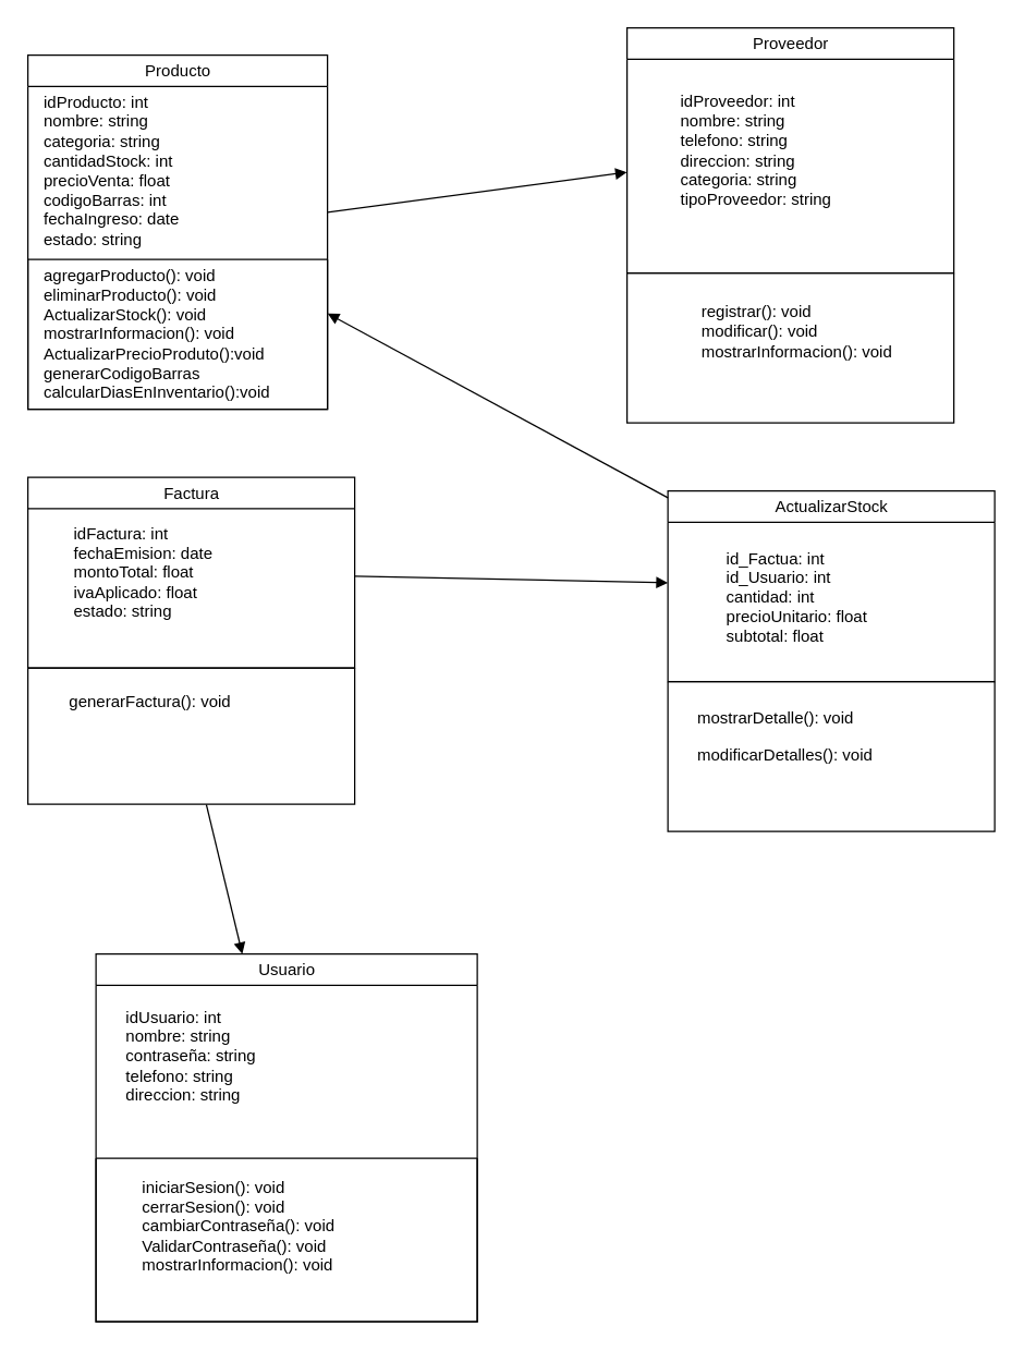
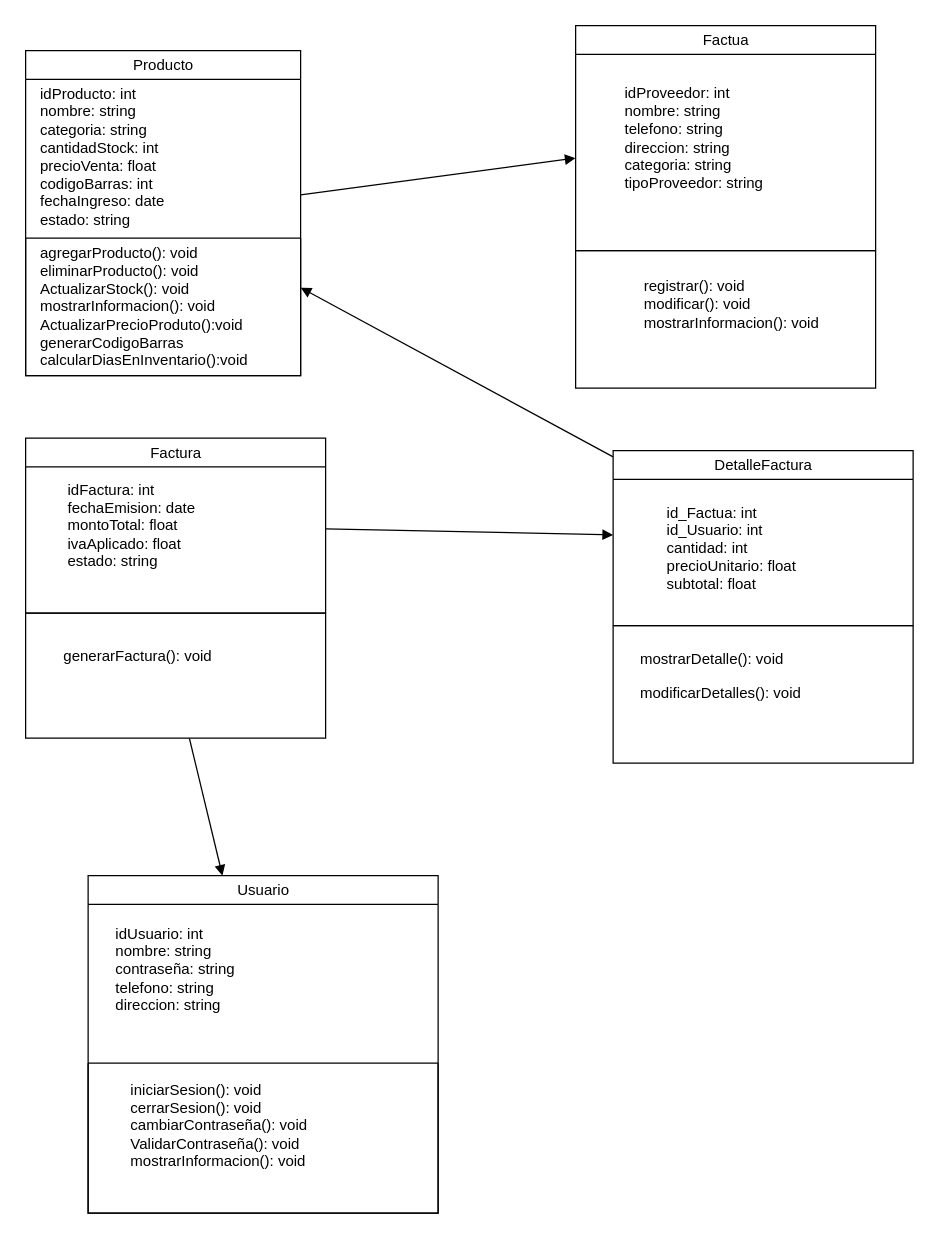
- <mxCell id="6" value="&lt;span style=&quot;font-weight: normal;&quot;&gt;Proveedor&lt;/span&gt;" style="swimlane;html=1;" parent="1" vertex="1"><mxGeometry x="460" y="20" width="240" height="180" as="geometry" /></mxCell>
+ <mxCell id="6" value="&lt;span style=&quot;font-weight: normal;&quot;&gt;Factua&lt;/span&gt;" style="swimlane;html=1;" parent="1" vertex="1"><mxGeometry x="460" y="20" width="240" height="180" as="geometry" /></mxCell>
- <mxCell id="10" value="&lt;span style=&quot;font-weight: normal;&quot;&gt;ActualizarStock&lt;/span&gt;" style="swimlane;html=1;" parent="1" vertex="1"><mxGeometry x="490" y="360" width="240" height="140" as="geometry" /></mxCell>
+ <mxCell id="10" value="&lt;span style=&quot;font-weight: normal;&quot;&gt;DetalleFactura&lt;/span&gt;" style="swimlane;html=1;" parent="1" vertex="1"><mxGeometry x="490" y="360" width="240" height="140" as="geometry" /></mxCell>
- <mxCell id="21" value="&lt;p class=&quot;MsoNormal&quot;&gt;&lt;span style=&quot;font-size: 9pt; line-height: 107%; font-family: Helvetica, sans-serif; background-image: initial; background-position: initial; background-size: initial; background-repeat: initial; background-attachment: initial; background-origin: initial; background-clip: initial;&quot;&gt;generarFactura(): void&lt;/span&gt;&lt;/p&gt;" style="text;html=1;align=center;verticalAlign=middle;whiteSpace=wrap;rounded=0;" vertex="1" parent="20"><mxGeometry x="20" y="10" width="140" height="30" as="geometry" /></mxCell>
+ <mxCell id="21" value="&lt;p class=&quot;MsoNormal&quot;&gt;&lt;span style=&quot;font-size: 9pt; line-height: 107%; font-family: Helvetica, sans-serif; background-image: initial; background-position: initial; background-size: initial; background-repeat: initial; background-attachment: initial; background-origin: initial; background-clip: initial;&quot;&gt;generarFactura(): void&lt;/span&gt;&lt;/p&gt;" style="text;html=1;align=center;verticalAlign=middle;whiteSpace=wrap;rounded=0;" vertex="1" parent="20"><mxGeometry x="20" y="20" width="140" height="30" as="geometry" /></mxCell>
